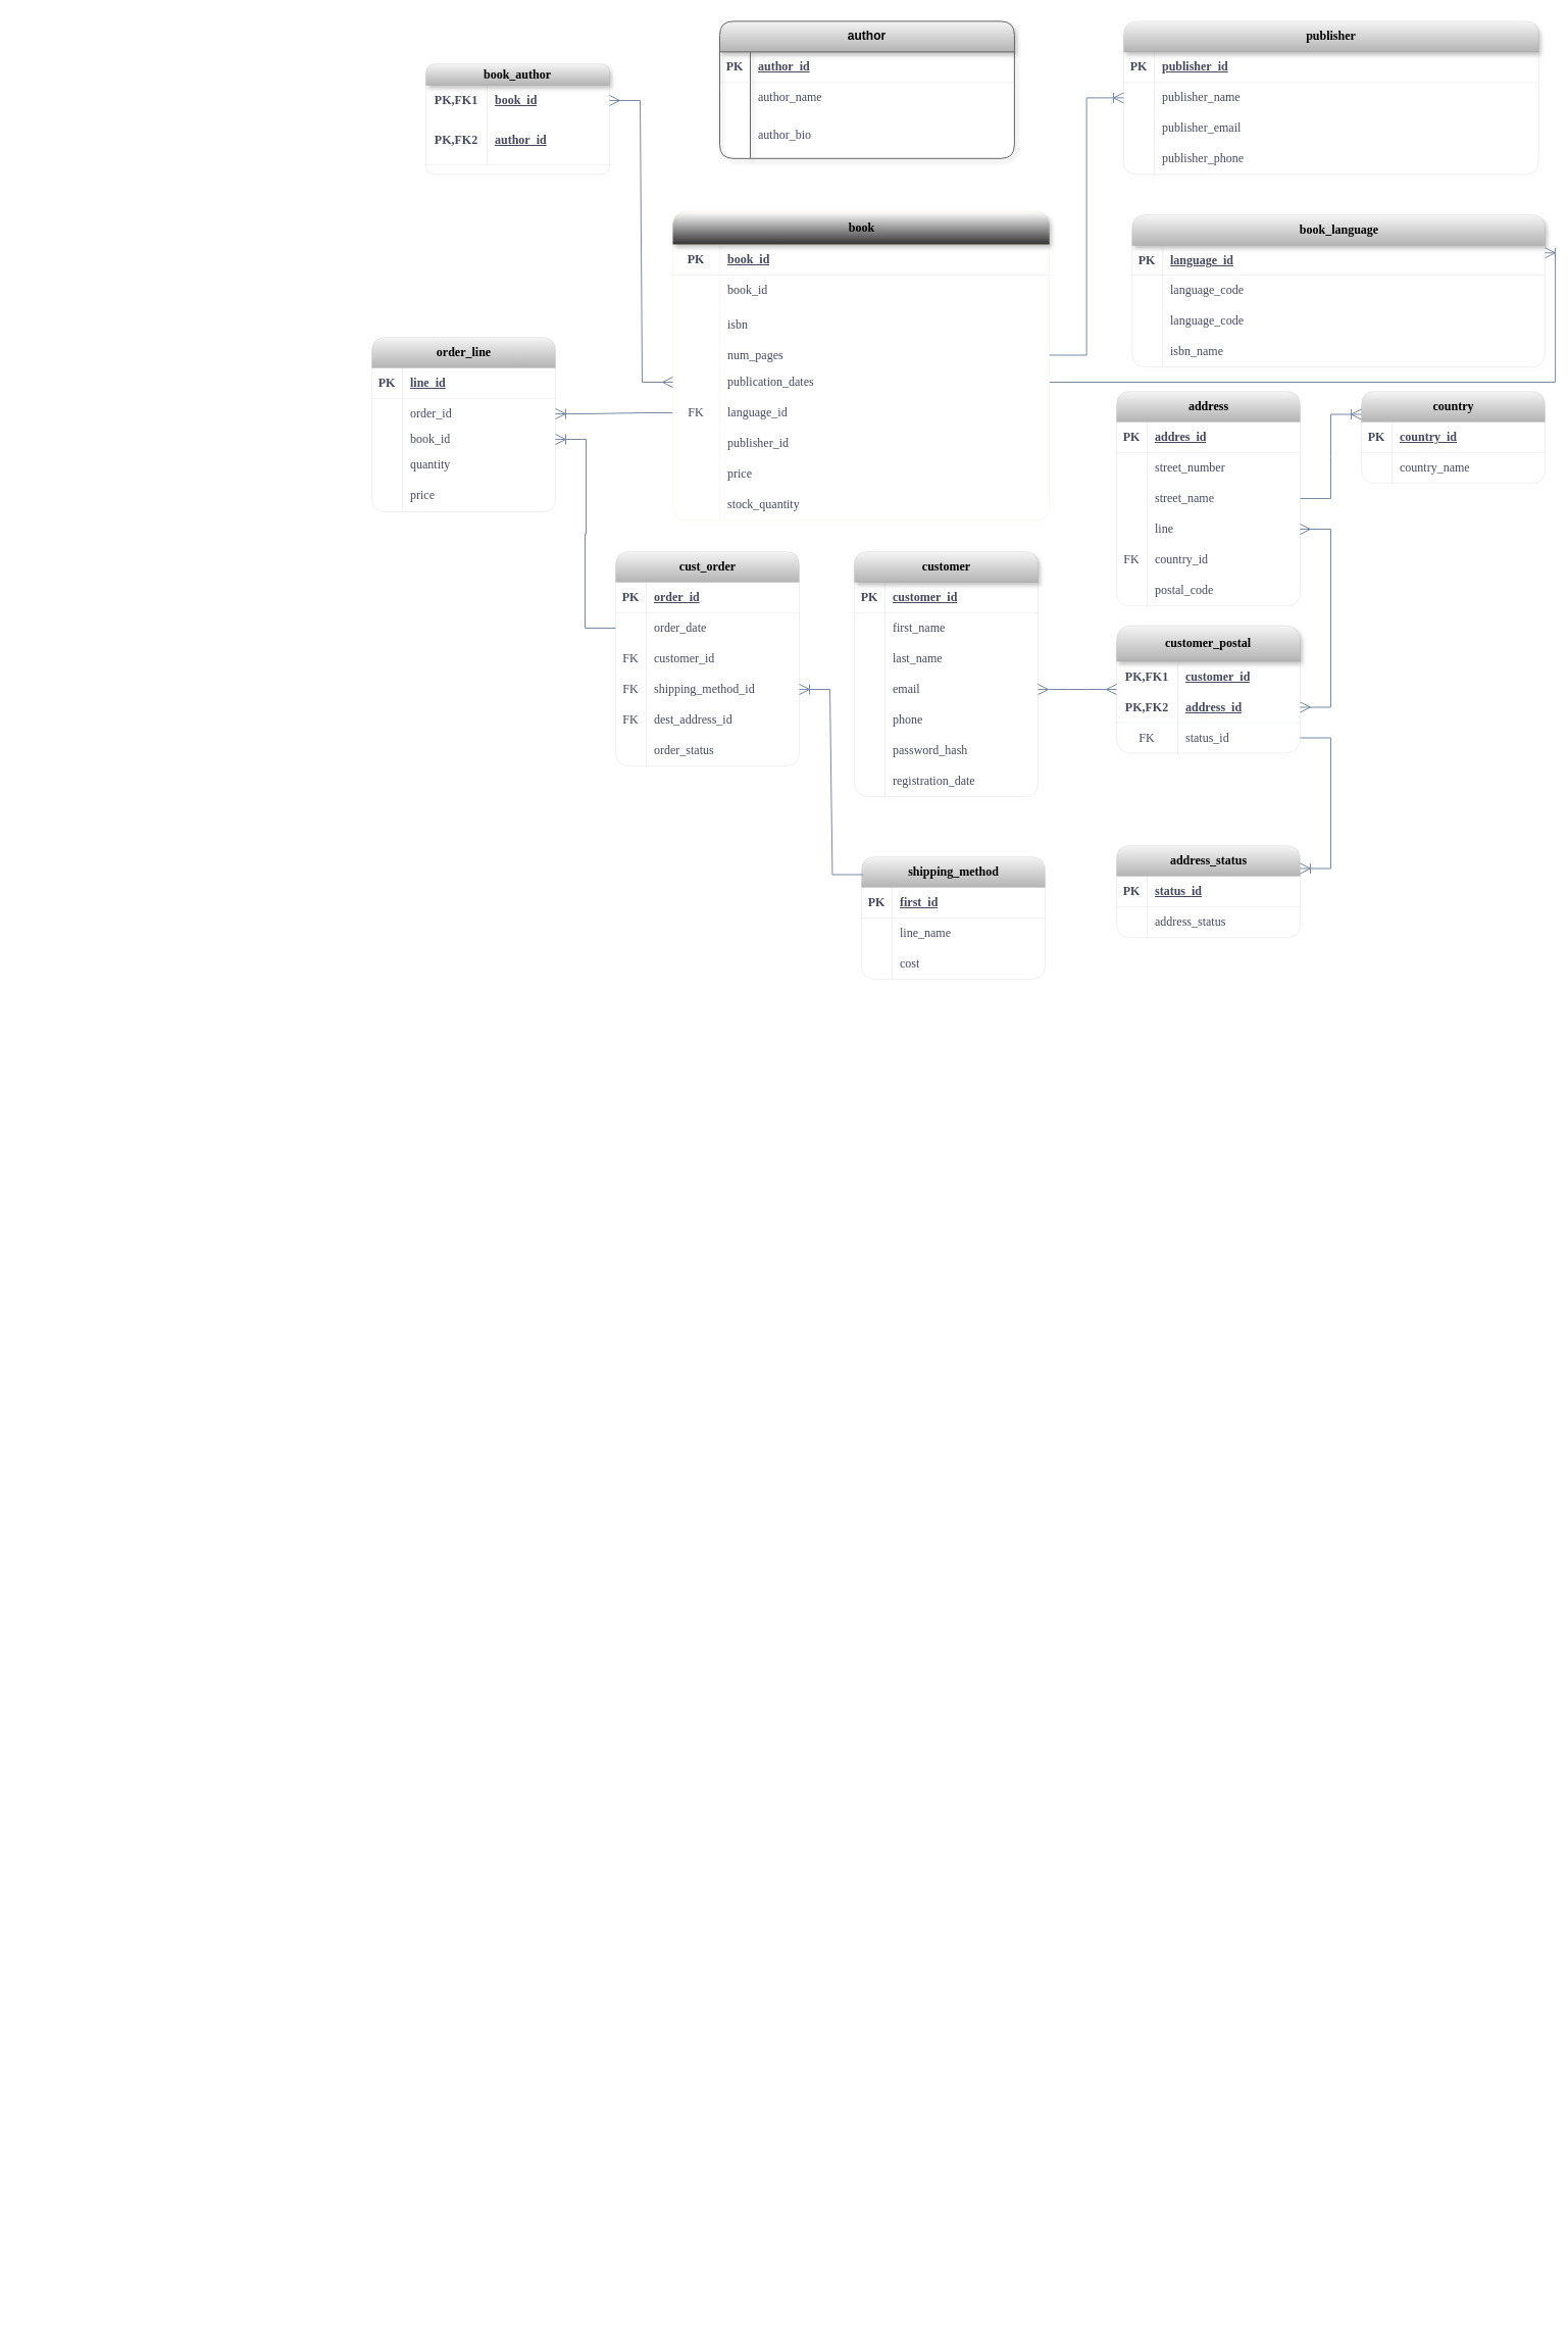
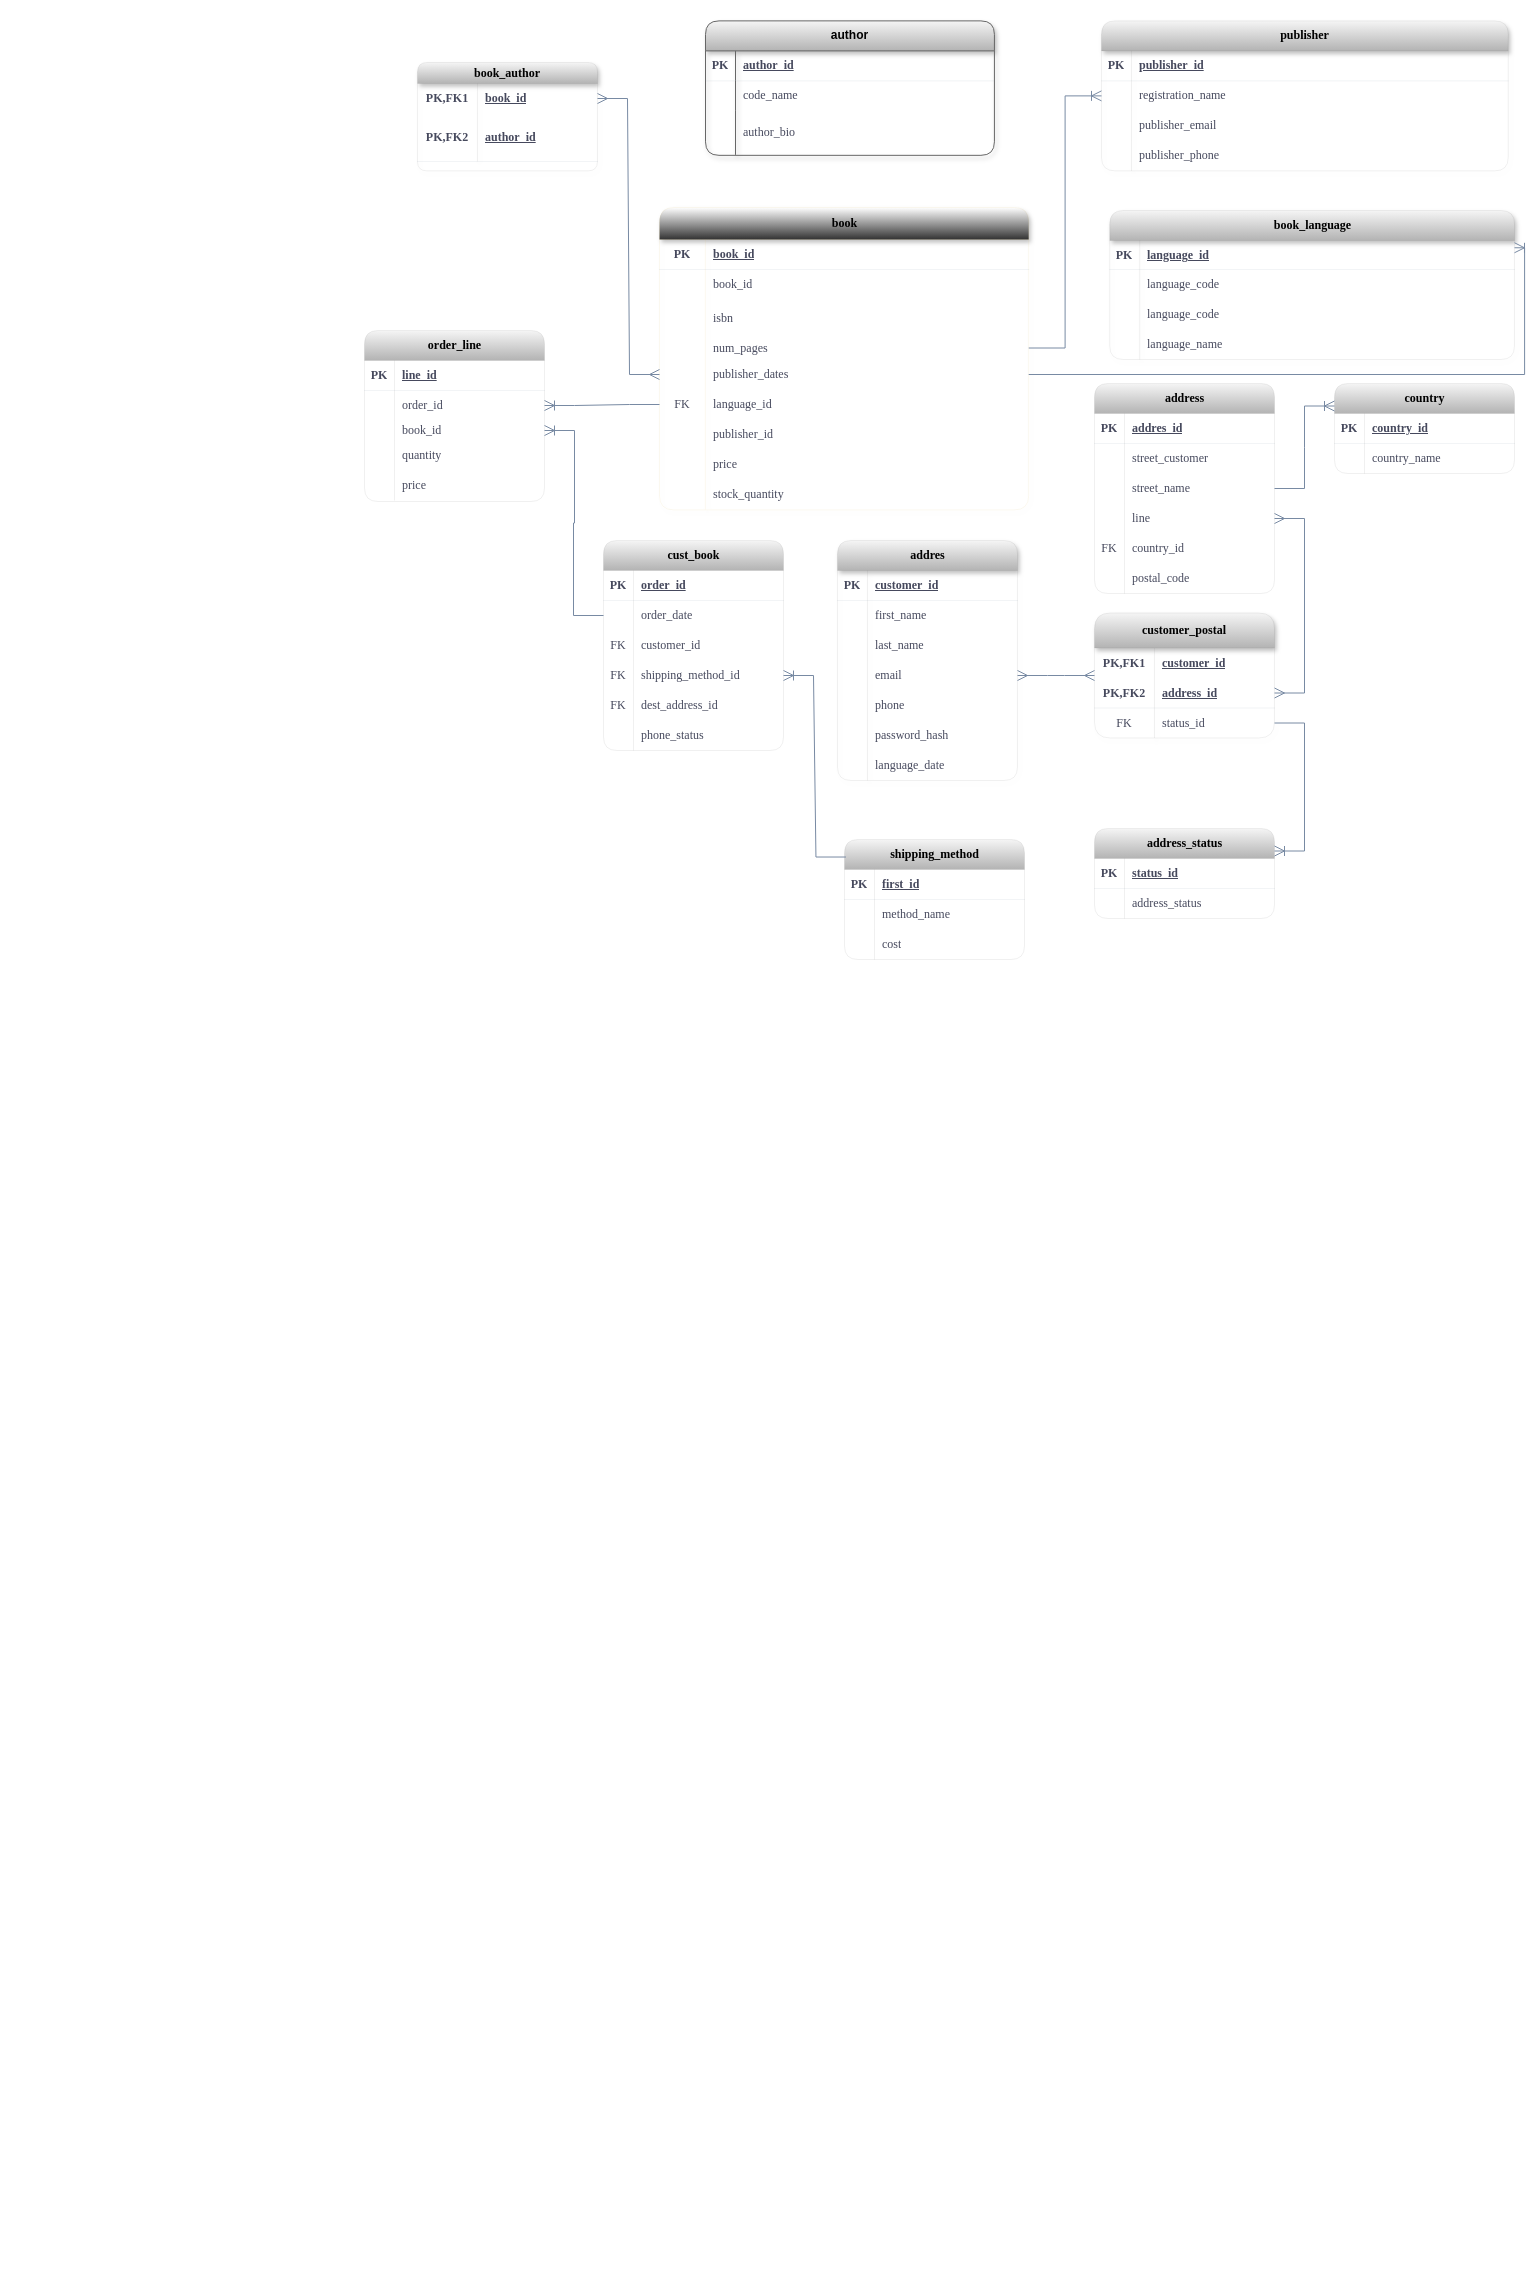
- <mxCell id="36" value="author_name" style="shape=partialRectangle;connectable=0;fillColor=none;top=0;left=0;bottom=0;right=0;align=left;spacingLeft=6;overflow=hidden;whiteSpace=wrap;html=1;rounded=1;labelBackgroundColor=none;strokeColor=#788AA3;fontColor=#46495D;fontFamily=Times New Roman;swimlaneFillColor=none;strokeWidth=0;" vertex="1" parent="34"><mxGeometry x="30" width="258.922" height="30" as="geometry"><mxRectangle width="258.922" height="30" as="alternateBounds" /></mxGeometry></mxCell>
+ <mxCell id="36" value="code_name" style="shape=partialRectangle;connectable=0;fillColor=none;top=0;left=0;bottom=0;right=0;align=left;spacingLeft=6;overflow=hidden;whiteSpace=wrap;html=1;rounded=1;labelBackgroundColor=none;strokeColor=#788AA3;fontColor=#46495D;fontFamily=Times New Roman;swimlaneFillColor=none;strokeWidth=0;" vertex="1" parent="34"><mxGeometry x="30" width="258.922" height="30" as="geometry"><mxRectangle width="258.922" height="30" as="alternateBounds" /></mxGeometry></mxCell>
- <mxCell id="53" value="publisher_name" style="shape=partialRectangle;connectable=0;fillColor=none;top=0;left=0;bottom=0;right=0;align=left;spacingLeft=6;overflow=hidden;whiteSpace=wrap;html=1;rounded=1;labelBackgroundColor=none;strokeColor=#788AA3;fontColor=#46495D;fontFamily=Times New Roman;swimlaneFillColor=none;strokeWidth=0;" vertex="1" parent="51"><mxGeometry x="30" width="376.75" height="30" as="geometry"><mxRectangle width="376.75" height="30" as="alternateBounds" /></mxGeometry></mxCell>
+ <mxCell id="53" value="registration_name" style="shape=partialRectangle;connectable=0;fillColor=none;top=0;left=0;bottom=0;right=0;align=left;spacingLeft=6;overflow=hidden;whiteSpace=wrap;html=1;rounded=1;labelBackgroundColor=none;strokeColor=#788AA3;fontColor=#46495D;fontFamily=Times New Roman;swimlaneFillColor=none;strokeWidth=0;" vertex="1" parent="51"><mxGeometry x="30" width="376.75" height="30" as="geometry"><mxRectangle width="376.75" height="30" as="alternateBounds" /></mxGeometry></mxCell>
- <mxCell id="72" value="isbn_name" style="shape=partialRectangle;connectable=0;fillColor=none;top=0;left=0;bottom=0;right=0;align=left;spacingLeft=6;overflow=hidden;whiteSpace=wrap;html=1;rounded=1;labelBackgroundColor=none;strokeColor=#788AA3;fontColor=#46495D;fontFamily=Times New Roman;swimlaneFillColor=none;strokeWidth=0;" vertex="1" parent="70"><mxGeometry x="30" width="374.75" height="30" as="geometry"><mxRectangle width="374.75" height="30" as="alternateBounds" /></mxGeometry></mxCell>
+ <mxCell id="72" value="language_name" style="shape=partialRectangle;connectable=0;fillColor=none;top=0;left=0;bottom=0;right=0;align=left;spacingLeft=6;overflow=hidden;whiteSpace=wrap;html=1;rounded=1;labelBackgroundColor=none;strokeColor=#788AA3;fontColor=#46495D;fontFamily=Times New Roman;swimlaneFillColor=none;strokeWidth=0;" vertex="1" parent="70"><mxGeometry x="30" width="374.75" height="30" as="geometry"><mxRectangle width="374.75" height="30" as="alternateBounds" /></mxGeometry></mxCell>
- <mxCell id="17" value="publication_dates" style="shape=partialRectangle;connectable=0;fillColor=none;top=0;left=0;bottom=0;right=0;align=left;spacingLeft=6;overflow=hidden;whiteSpace=wrap;html=1;rounded=1;labelBackgroundColor=none;strokeColor=#788AA3;fontColor=#46495D;fontFamily=Times New Roman;swimlaneFillColor=none;strokeWidth=0;" vertex="1" parent="15"><mxGeometry x="45.813" width="323.401" height="30" as="geometry"><mxRectangle width="323.401" height="30" as="alternateBounds" /></mxGeometry></mxCell>
+ <mxCell id="17" value="publisher_dates" style="shape=partialRectangle;connectable=0;fillColor=none;top=0;left=0;bottom=0;right=0;align=left;spacingLeft=6;overflow=hidden;whiteSpace=wrap;html=1;rounded=1;labelBackgroundColor=none;strokeColor=#788AA3;fontColor=#46495D;fontFamily=Times New Roman;swimlaneFillColor=none;strokeWidth=0;" vertex="1" parent="15"><mxGeometry x="45.813" width="323.401" height="30" as="geometry"><mxRectangle width="323.401" height="30" as="alternateBounds" /></mxGeometry></mxCell>
- <mxCell id="111" value="street_number" style="shape=partialRectangle;connectable=0;fillColor=none;top=0;left=0;bottom=0;right=0;align=left;spacingLeft=6;overflow=hidden;whiteSpace=wrap;html=1;labelBackgroundColor=none;strokeColor=#788AA3;fontColor=#46495D;rounded=1;fontFamily=Times New Roman;swimlaneFillColor=none;strokeWidth=0;" vertex="1" parent="109"><mxGeometry x="30" width="150" height="30" as="geometry"><mxRectangle width="150" height="30" as="alternateBounds" /></mxGeometry></mxCell>
+ <mxCell id="111" value="street_customer" style="shape=partialRectangle;connectable=0;fillColor=none;top=0;left=0;bottom=0;right=0;align=left;spacingLeft=6;overflow=hidden;whiteSpace=wrap;html=1;labelBackgroundColor=none;strokeColor=#788AA3;fontColor=#46495D;rounded=1;fontFamily=Times New Roman;swimlaneFillColor=none;strokeWidth=0;" vertex="1" parent="109"><mxGeometry x="30" width="150" height="30" as="geometry"><mxRectangle width="150" height="30" as="alternateBounds" /></mxGeometry></mxCell>
- <mxCell id="131" value="cust_order" style="shape=table;startSize=30;container=1;collapsible=1;childLayout=tableLayout;fixedRows=1;rowLines=0;fontStyle=1;align=center;resizeLast=1;html=1;labelBackgroundColor=none;fillColor=#f5f5f5;strokeColor=#666666;rounded=1;fontFamily=Times New Roman;swimlaneFillColor=none;strokeWidth=0;gradientColor=#b3b3b3;" vertex="1" parent="1"><mxGeometry x="603" y="540" width="180" height="210" as="geometry" /></mxCell>
+ <mxCell id="131" value="cust_book" style="shape=table;startSize=30;container=1;collapsible=1;childLayout=tableLayout;fixedRows=1;rowLines=0;fontStyle=1;align=center;resizeLast=1;html=1;labelBackgroundColor=none;fillColor=#f5f5f5;strokeColor=#666666;rounded=1;fontFamily=Times New Roman;swimlaneFillColor=none;strokeWidth=0;gradientColor=#b3b3b3;" vertex="1" parent="1"><mxGeometry x="603" y="540" width="180" height="210" as="geometry" /></mxCell>
- <mxCell id="73" value="customer" style="shape=table;startSize=30;container=1;collapsible=1;childLayout=tableLayout;fixedRows=1;rowLines=0;fontStyle=1;align=center;resizeLast=1;html=1;rounded=1;shadow=1;labelBackgroundColor=none;fillColor=#f5f5f5;strokeColor=#666666;fontFamily=Times New Roman;swimlaneFillColor=none;strokeWidth=0;gradientColor=#b3b3b3;" vertex="1" parent="1"><mxGeometry x="837" y="540" width="180" height="240" as="geometry" /></mxCell>
+ <mxCell id="73" value="addres" style="shape=table;startSize=30;container=1;collapsible=1;childLayout=tableLayout;fixedRows=1;rowLines=0;fontStyle=1;align=center;resizeLast=1;html=1;rounded=1;shadow=1;labelBackgroundColor=none;fillColor=#f5f5f5;strokeColor=#666666;fontFamily=Times New Roman;swimlaneFillColor=none;strokeWidth=0;gradientColor=#b3b3b3;" vertex="1" parent="1"><mxGeometry x="837" y="540" width="180" height="240" as="geometry" /></mxCell>
- <mxCell id="149" value="order_status" style="shape=partialRectangle;connectable=0;fillColor=none;top=0;left=0;bottom=0;right=0;align=left;spacingLeft=6;overflow=hidden;whiteSpace=wrap;html=1;labelBackgroundColor=none;strokeColor=#788AA3;fontColor=#46495D;rounded=1;fontFamily=Times New Roman;swimlaneFillColor=none;strokeWidth=0;" vertex="1" parent="147"><mxGeometry x="30" width="150" height="30" as="geometry"><mxRectangle width="150" height="30" as="alternateBounds" /></mxGeometry></mxCell>
+ <mxCell id="149" value="phone_status" style="shape=partialRectangle;connectable=0;fillColor=none;top=0;left=0;bottom=0;right=0;align=left;spacingLeft=6;overflow=hidden;whiteSpace=wrap;html=1;labelBackgroundColor=none;strokeColor=#788AA3;fontColor=#46495D;rounded=1;fontFamily=Times New Roman;swimlaneFillColor=none;strokeWidth=0;" vertex="1" parent="147"><mxGeometry x="30" width="150" height="30" as="geometry"><mxRectangle width="150" height="30" as="alternateBounds" /></mxGeometry></mxCell>
- <mxCell id="94" value="registration_date" style="shape=partialRectangle;connectable=0;fillColor=none;top=0;left=0;bottom=0;right=0;align=left;spacingLeft=6;overflow=hidden;whiteSpace=wrap;html=1;rounded=1;labelBackgroundColor=none;strokeColor=#788AA3;fontColor=#46495D;fontFamily=Times New Roman;swimlaneFillColor=none;strokeWidth=0;" vertex="1" parent="92"><mxGeometry x="30" width="150" height="30" as="geometry"><mxRectangle width="150" height="30" as="alternateBounds" /></mxGeometry></mxCell>
+ <mxCell id="94" value="language_date" style="shape=partialRectangle;connectable=0;fillColor=none;top=0;left=0;bottom=0;right=0;align=left;spacingLeft=6;overflow=hidden;whiteSpace=wrap;html=1;rounded=1;labelBackgroundColor=none;strokeColor=#788AA3;fontColor=#46495D;fontFamily=Times New Roman;swimlaneFillColor=none;strokeWidth=0;" vertex="1" parent="92"><mxGeometry x="30" width="150" height="30" as="geometry"><mxRectangle width="150" height="30" as="alternateBounds" /></mxGeometry></mxCell>
- <mxCell id="172" value="line_name" style="shape=partialRectangle;connectable=0;fillColor=none;top=0;left=0;bottom=0;right=0;align=left;spacingLeft=6;overflow=hidden;whiteSpace=wrap;html=1;rounded=1;strokeColor=#788AA3;fontColor=#46495D;labelBackgroundColor=none;fontFamily=Times New Roman;swimlaneFillColor=none;strokeWidth=0;" vertex="1" parent="170"><mxGeometry x="30" width="150" height="30" as="geometry"><mxRectangle width="150" height="30" as="alternateBounds" /></mxGeometry></mxCell>
+ <mxCell id="172" value="method_name" style="shape=partialRectangle;connectable=0;fillColor=none;top=0;left=0;bottom=0;right=0;align=left;spacingLeft=6;overflow=hidden;whiteSpace=wrap;html=1;rounded=1;strokeColor=#788AA3;fontColor=#46495D;labelBackgroundColor=none;fontFamily=Times New Roman;swimlaneFillColor=none;strokeWidth=0;" vertex="1" parent="170"><mxGeometry x="30" width="150" height="30" as="geometry"><mxRectangle width="150" height="30" as="alternateBounds" /></mxGeometry></mxCell>
